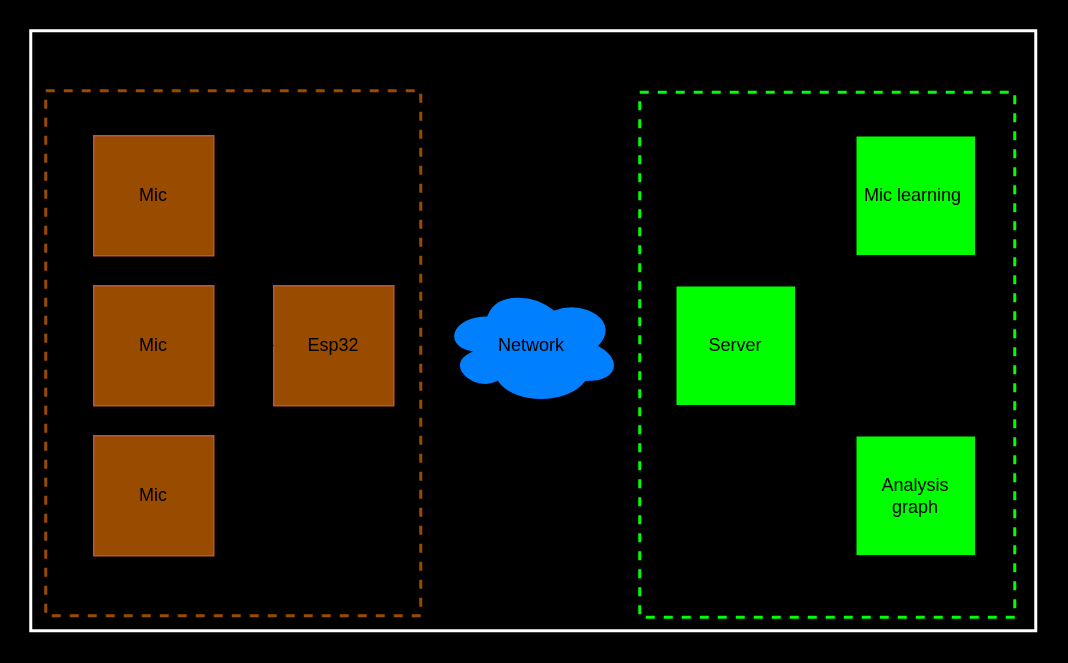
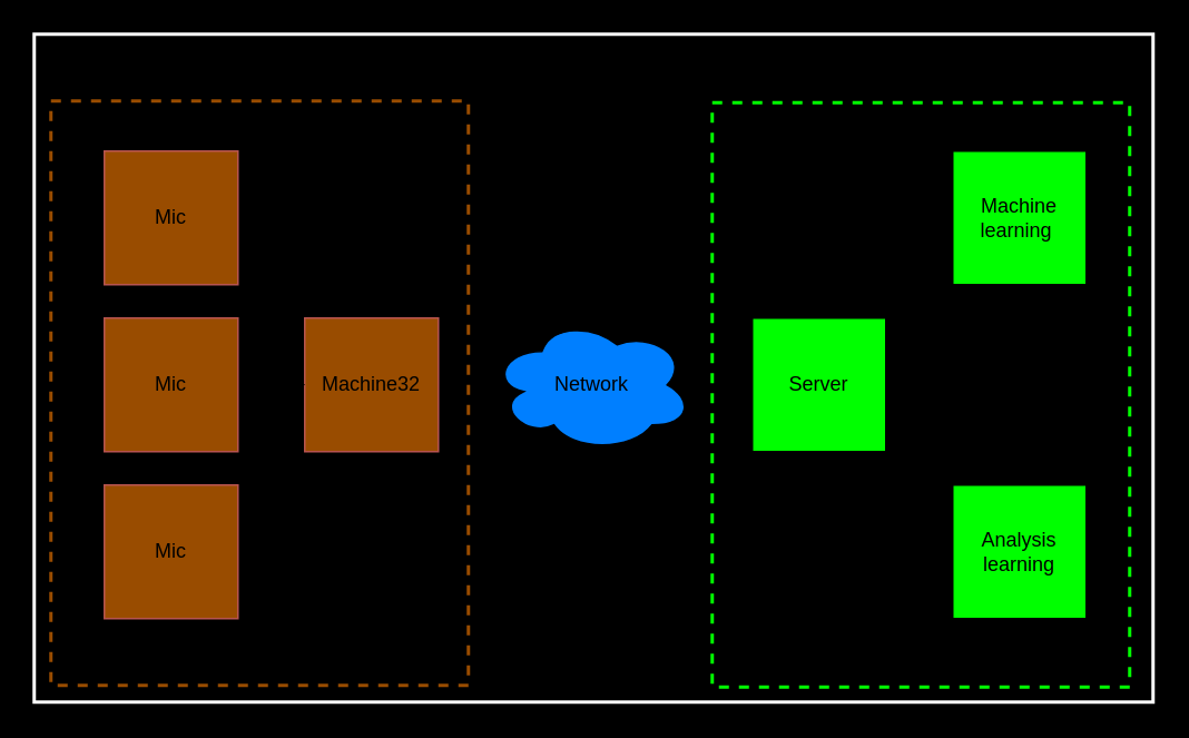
- <mxCell id="18" value="Mic learning&amp;nbsp;" style="whiteSpace=wrap;html=1;aspect=fixed;fillColor=#00FF00;" parent="1" vertex="1"><mxGeometry x="570" y="90" width="80" height="80" as="geometry" /></mxCell>
+ <mxCell id="18" value="Machine learning&amp;nbsp;" style="whiteSpace=wrap;html=1;aspect=fixed;fillColor=#00FF00;" parent="1" vertex="1"><mxGeometry x="570" y="90" width="80" height="80" as="geometry" /></mxCell>
- <mxCell id="5" value="Esp32" style="whiteSpace=wrap;html=1;aspect=fixed;fillColor=#994C00;strokeColor=#b85450;" parent="1" vertex="1"><mxGeometry x="182" y="190" width="80" height="80" as="geometry" /></mxCell>
+ <mxCell id="5" value="Machine32" style="whiteSpace=wrap;html=1;aspect=fixed;fillColor=#994C00;strokeColor=#b85450;" parent="1" vertex="1"><mxGeometry x="182" y="190" width="80" height="80" as="geometry" /></mxCell>
- <mxCell id="17" value="Analysis graph" style="whiteSpace=wrap;html=1;aspect=fixed;fillColor=#00FF00;" parent="1" vertex="1"><mxGeometry x="570" y="290" width="80" height="80" as="geometry" /></mxCell>
+ <mxCell id="17" value="Analysis learning" style="whiteSpace=wrap;html=1;aspect=fixed;fillColor=#00FF00;" parent="1" vertex="1"><mxGeometry x="570" y="290" width="80" height="80" as="geometry" /></mxCell>
